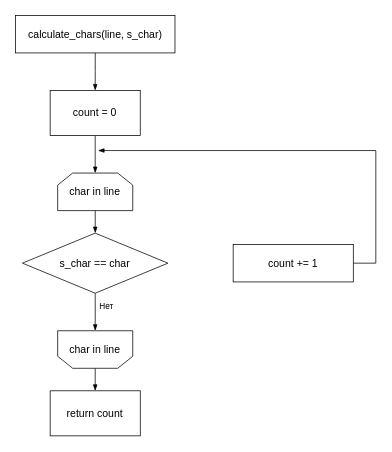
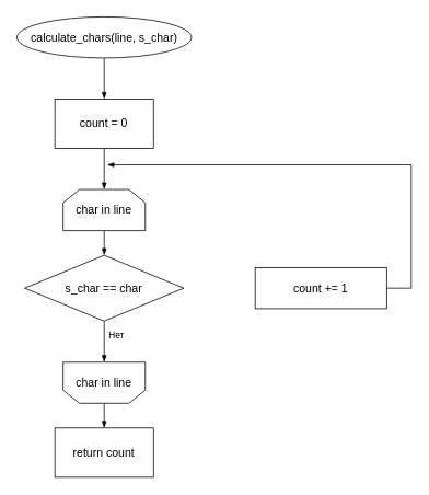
- <mxCell id="3" value="&lt;div style=&quot;line-height: 19px; white-space: pre;&quot;&gt;&lt;span style=&quot;background-color: rgb(255, 255, 255);&quot;&gt;&lt;font face=&quot;Helvetica&quot; style=&quot;font-size: 14px;&quot; color=&quot;#030000&quot;&gt;calculate_chars(line, s_char)&lt;/font&gt;&lt;/span&gt;&lt;/div&gt;" style="rounded=1;whiteSpace=wrap;html=1;arcSize=0;" parent="1" vertex="1"><mxGeometry x="20" y="20" width="212.5" height="50" as="geometry" /></mxCell>
+ <mxCell id="3" value="&lt;div style=&quot;line-height: 19px; white-space: pre;&quot;&gt;&lt;span style=&quot;background-color: rgb(255, 255, 255);&quot;&gt;&lt;font face=&quot;Helvetica&quot; style=&quot;font-size: 14px;&quot; color=&quot;#030000&quot;&gt;calculate_chars(line, s_char)&lt;/font&gt;&lt;/span&gt;&lt;/div&gt;" style="ellipse;whiteSpace=wrap;html=1;arcSize=0;" parent="1" vertex="1"><mxGeometry x="20" y="20" width="212.5" height="50" as="geometry" /></mxCell>
